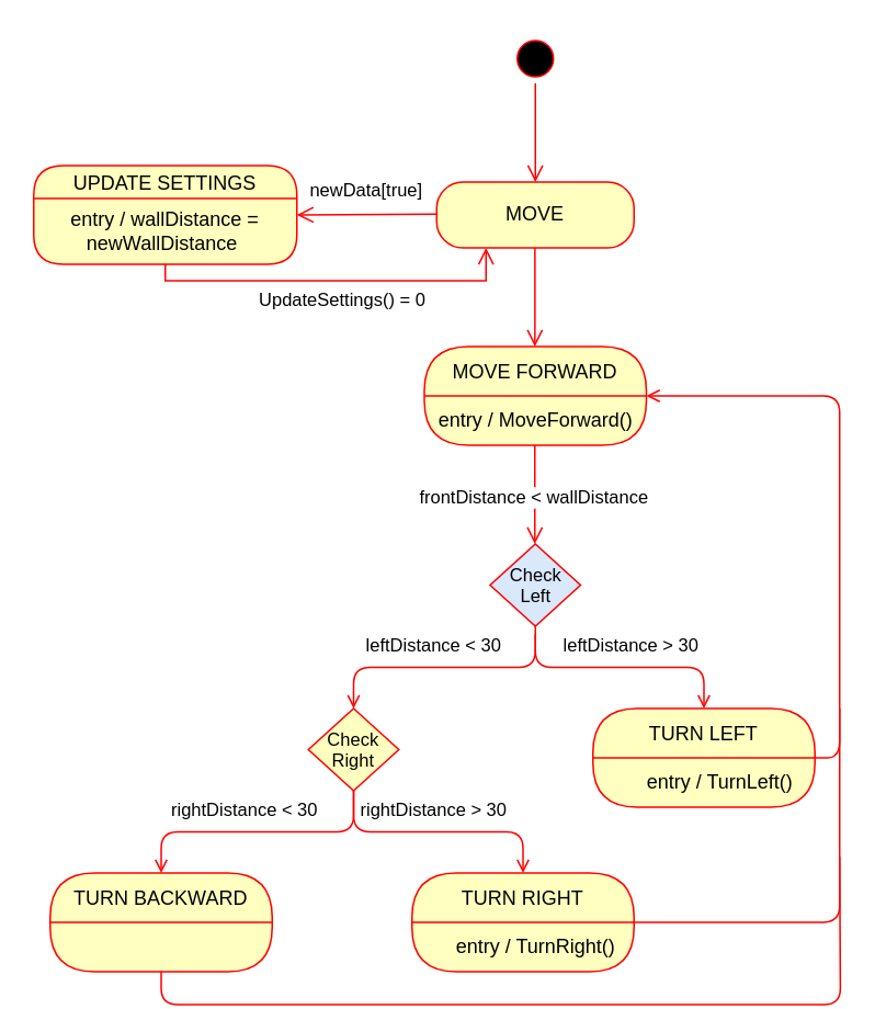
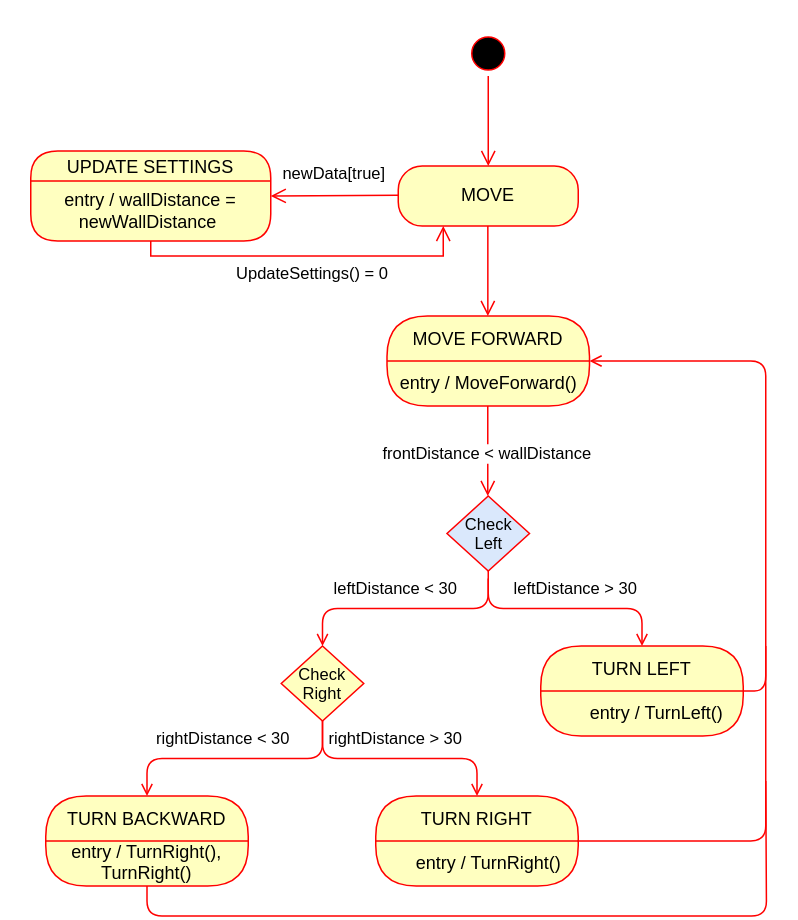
+ <mxCell id="26" value="entry / TurnRight(), TurnRight()" style="text;html=1;strokeColor=none;fillColor=none;align=center;verticalAlign=middle;spacingLeft=4;spacingRight=4;whiteSpace=wrap;overflow=hidden;rotatable=0;fontColor=#000000;" parent="1" vertex="1"><mxGeometry x="30" y="558" width="135" height="32" as="geometry" /></mxCell>
